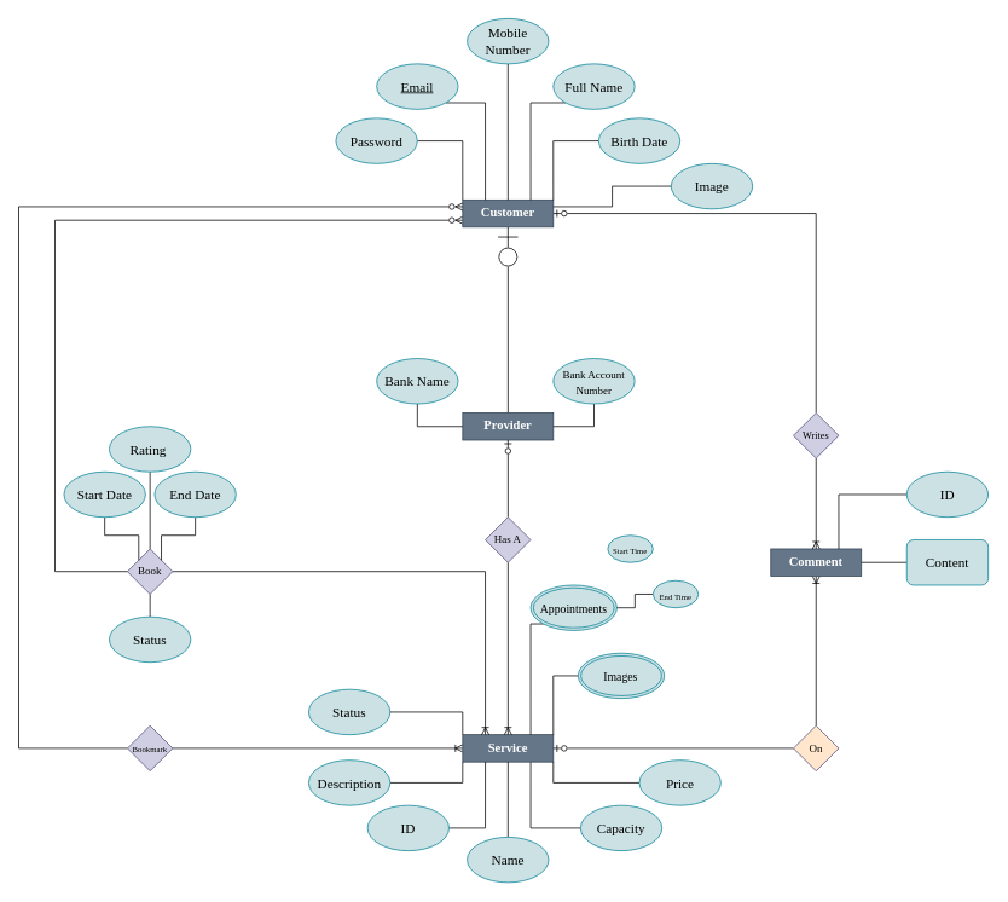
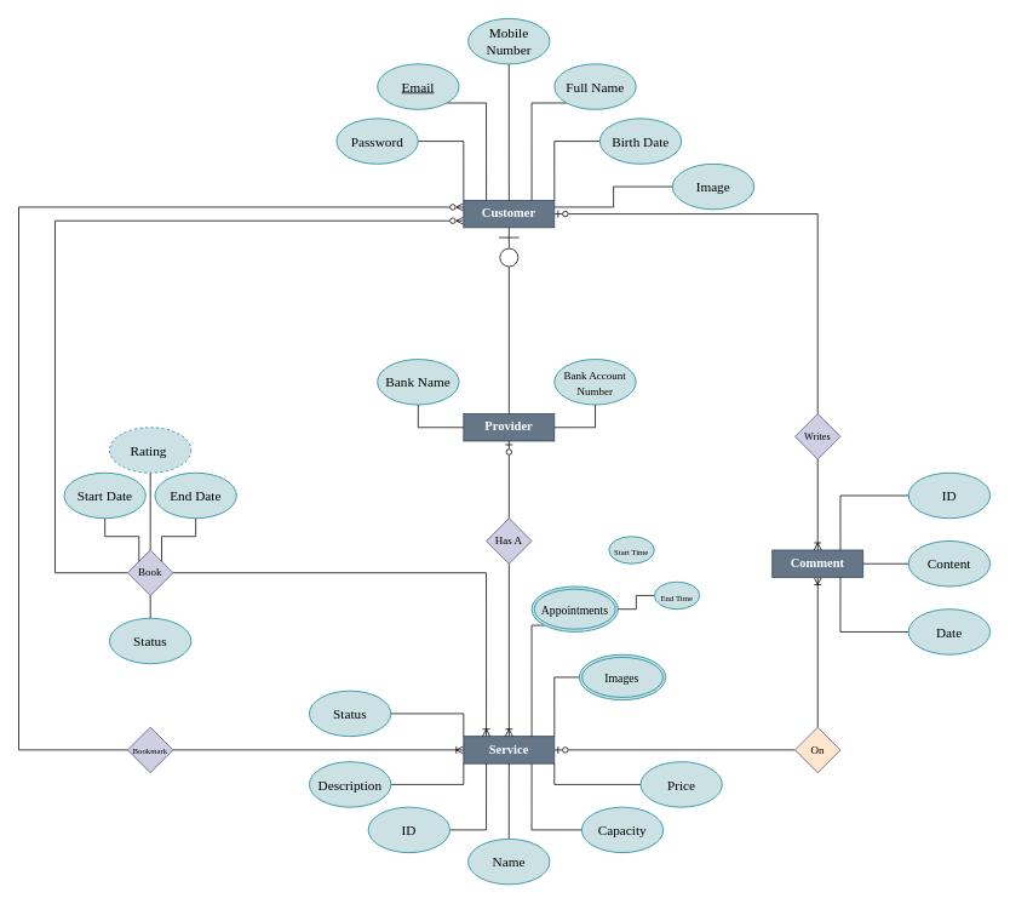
- <mxCell id="48" value="Rating&amp;nbsp;" style="ellipse;whiteSpace=wrap;html=1;fontFamily=Georgia;fontSize=15;strokeWidth=1;fillColor=#CCE1E3;strokeColor=#0c8599;gradientColor=none;fontStyle=0" parent="1" vertex="1"><mxGeometry x="120" y="470" width="89.85" height="50" as="geometry" /></mxCell>
+ <mxCell id="48" value="Rating&amp;nbsp;" style="ellipse;whiteSpace=wrap;html=1;fontFamily=Georgia;fontSize=15;strokeWidth=1;fillColor=#CCE1E3;strokeColor=#0c8599;gradientColor=none;fontStyle=0;dashed=1;" parent="1" vertex="1"><mxGeometry x="120" y="470" width="89.85" height="50" as="geometry" /></mxCell>
- <mxCell id="40" value="Content" style="whiteSpace=wrap;html=1;fontFamily=Georgia;fontSize=15;strokeWidth=1;fillColor=#CCE1E3;strokeColor=#0c8599;gradientColor=none;fontStyle=0;rounded=1;" parent="1" vertex="1"><mxGeometry x="1000" y="595" width="89.85" height="50" as="geometry" /></mxCell>
+ <mxCell id="40" value="Content" style="ellipse;whiteSpace=wrap;html=1;fontFamily=Georgia;fontSize=15;strokeWidth=1;fillColor=#CCE1E3;strokeColor=#0c8599;gradientColor=none;fontStyle=0" parent="1" vertex="1"><mxGeometry x="1000" y="595" width="89.85" height="50" as="geometry" /></mxCell>
+ <mxCell id="41" style="edgeStyle=orthogonalEdgeStyle;rounded=0;orthogonalLoop=1;jettySize=auto;html=1;exitX=0;exitY=0.5;exitDx=0;exitDy=0;entryX=0.75;entryY=1;entryDx=0;entryDy=0;fontFamily=Georgia;fontSize=12;startArrow=none;startFill=0;endArrow=none;endFill=0;startSize=20;sourcePerimeterSpacing=7;targetPerimeterSpacing=8;strokeColor=default;strokeWidth=1;" parent="1" source="42" target="3" edge="1"><mxGeometry relative="1" as="geometry" /></mxCell>
+ <mxCell id="42" value="Date" style="ellipse;whiteSpace=wrap;html=1;fontFamily=Georgia;fontSize=15;strokeWidth=1;fillColor=#CCE1E3;strokeColor=#0c8599;gradientColor=none;fontStyle=0" parent="1" vertex="1"><mxGeometry x="1000" y="670" width="89.85" height="50" as="geometry" /></mxCell>
